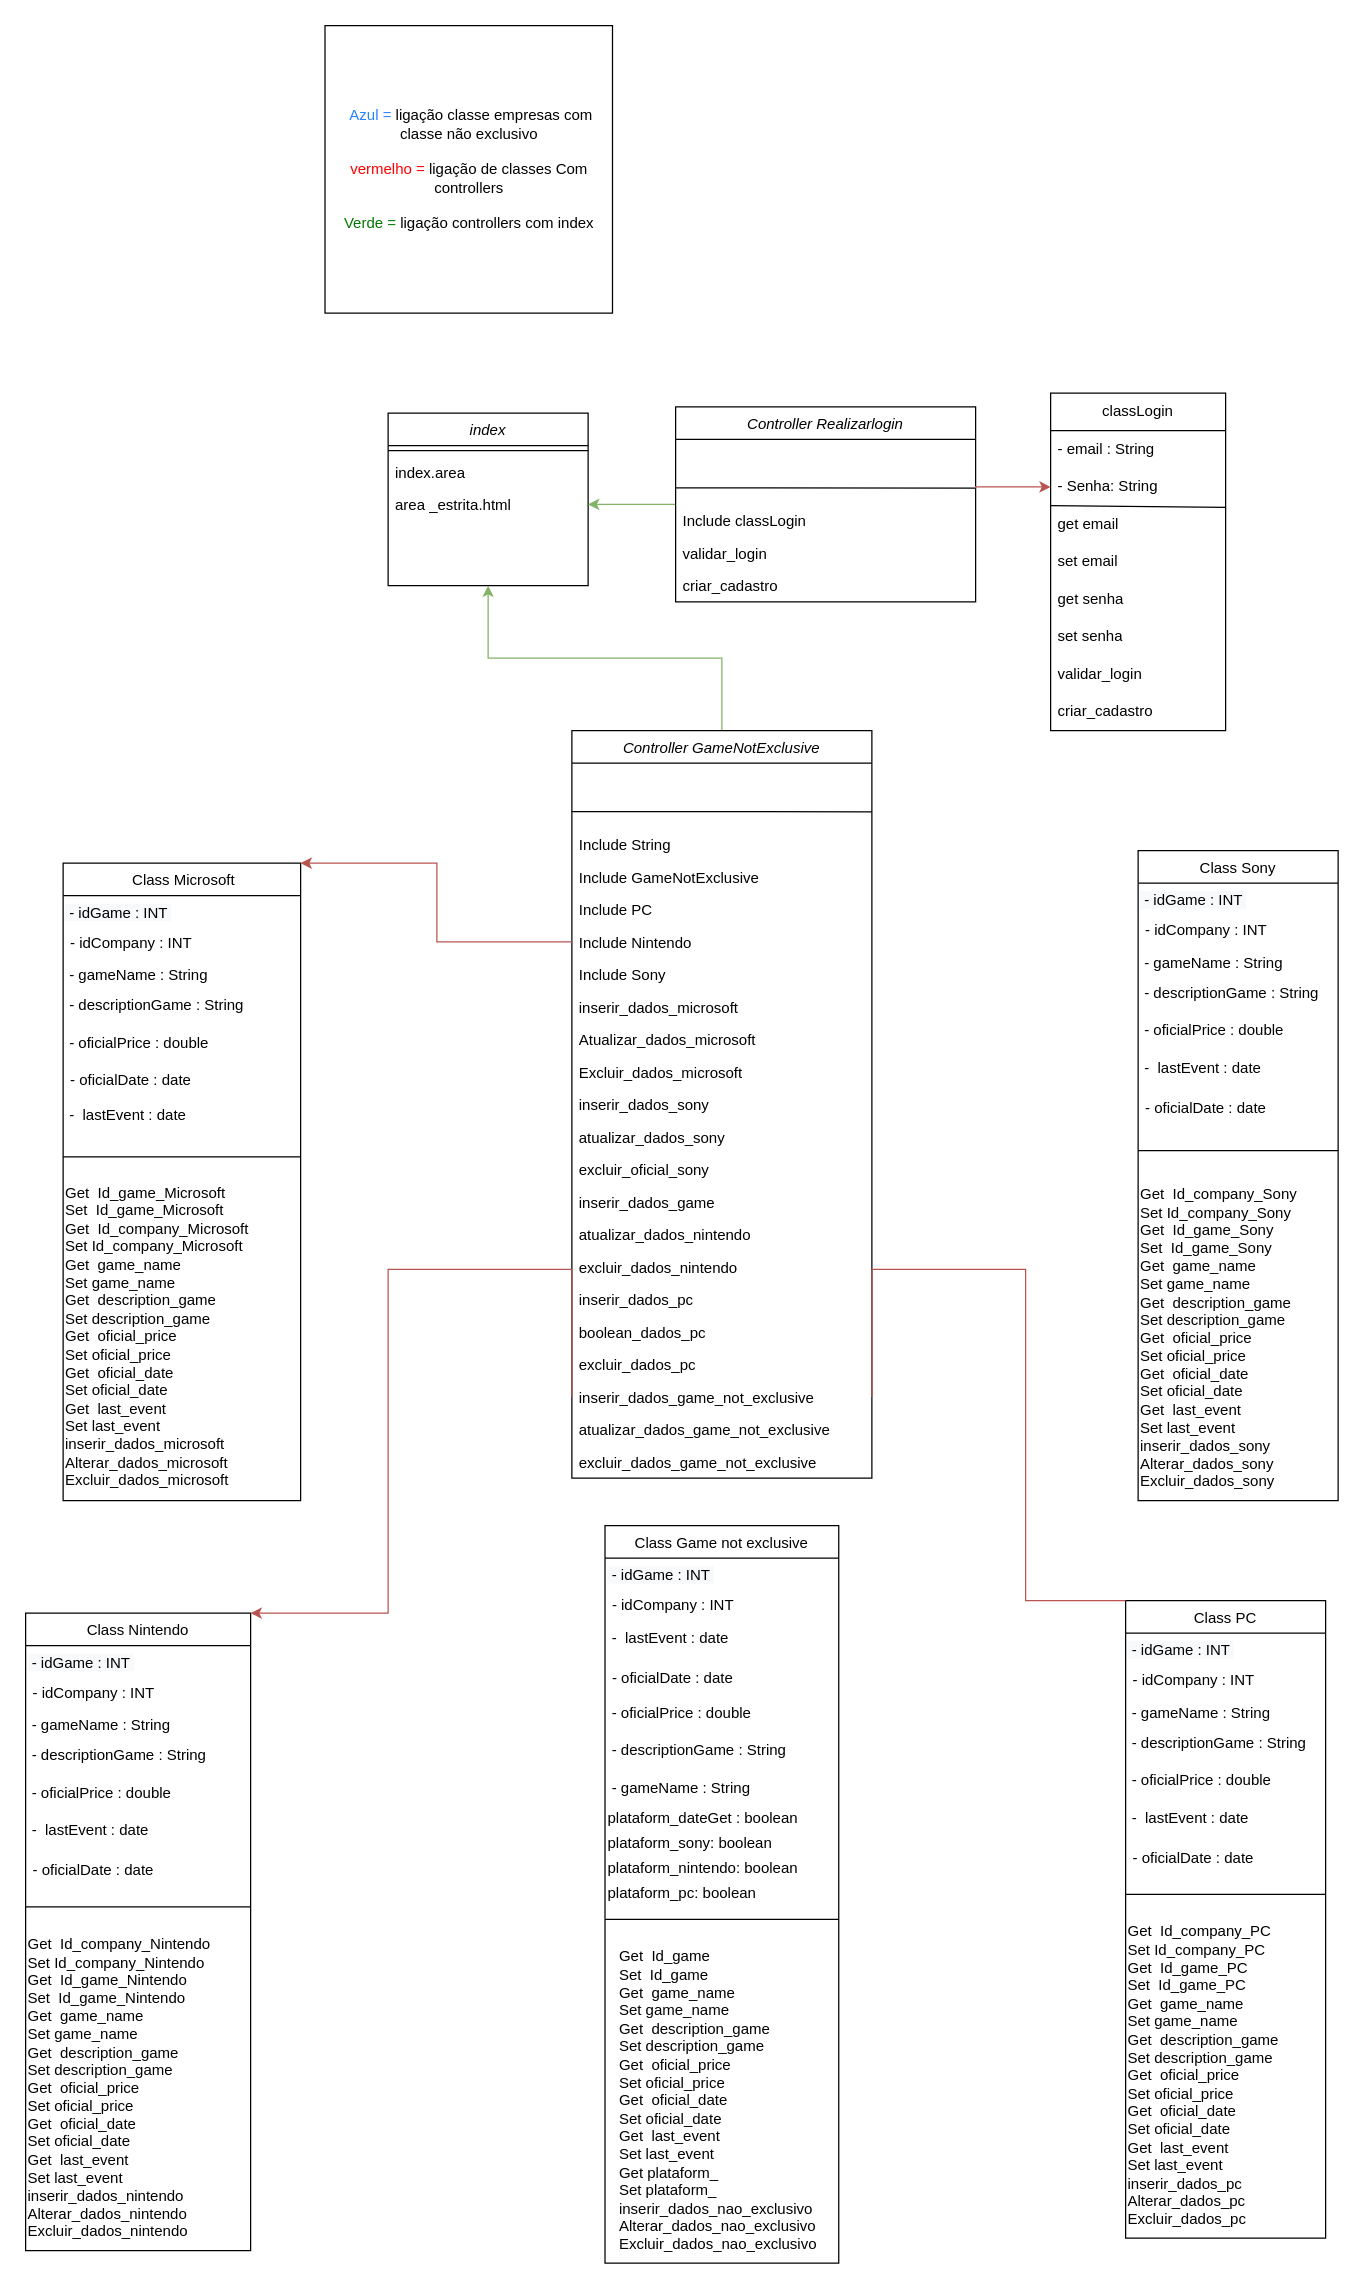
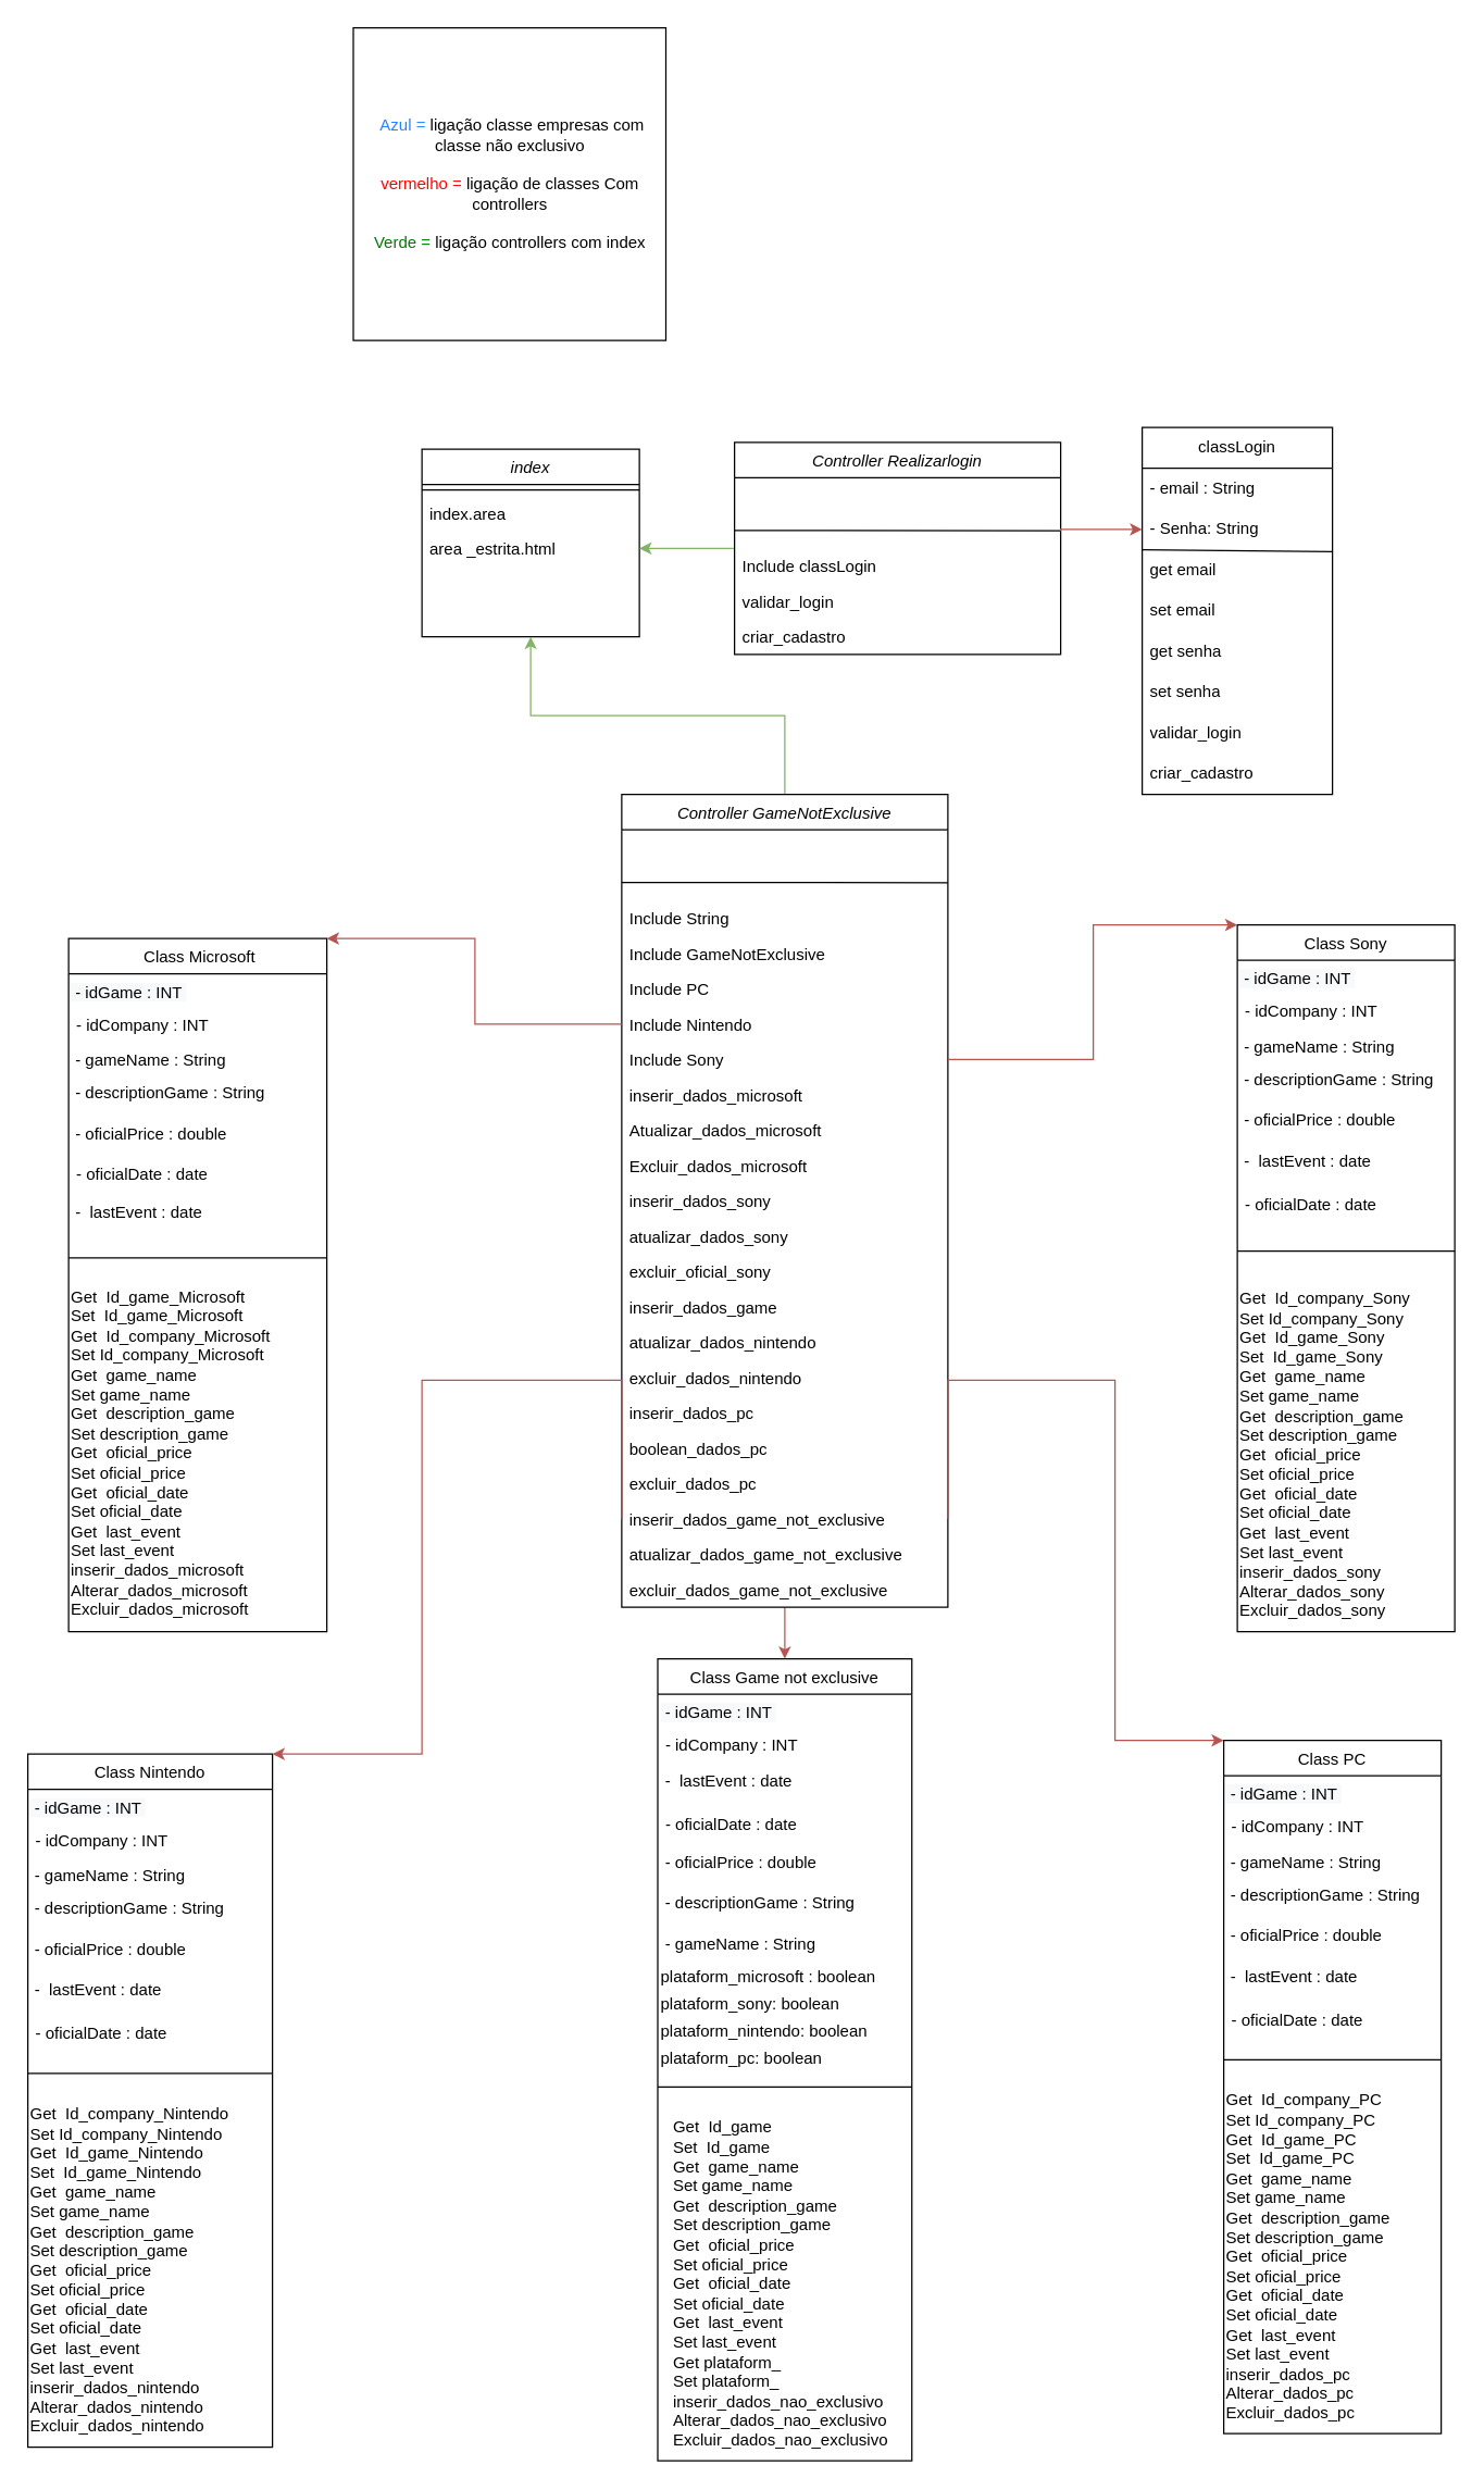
+ <mxCell id="106" style="edgeStyle=orthogonalEdgeStyle;rounded=0;orthogonalLoop=1;jettySize=auto;html=1;exitX=1;exitY=0.5;exitDx=0;exitDy=0;entryX=0;entryY=0;entryDx=0;entryDy=0;fillColor=#f8cecc;strokeColor=#b85450;" parent="1" source="70" target="16" edge="1"><mxGeometry relative="1" as="geometry"><Array as="points"><mxPoint x="804" y="779" /><mxPoint x="804" y="680" /></Array></mxGeometry></mxCell>
+ <mxCell id="60" style="edgeStyle=orthogonalEdgeStyle;rounded=0;orthogonalLoop=1;jettySize=auto;html=1;entryX=0.5;entryY=0;entryDx=0;entryDy=0;fillColor=#f8cecc;strokeColor=#b85450;" parent="1" source="62" target="36" edge="1"><mxGeometry relative="1" as="geometry"><mxPoint x="577" y="1210" as="targetPoint" /></mxGeometry></mxCell>
- <mxCell id="108" style="edgeStyle=orthogonalEdgeStyle;rounded=0;orthogonalLoop=1;jettySize=auto;html=1;exitX=1;exitY=0.5;exitDx=0;exitDy=0;entryX=0;entryY=0;entryDx=0;entryDy=0;fillColor=#f8cecc;strokeColor=#b85450;endArrow=none;" parent="1" source="83" target="26" edge="1"><mxGeometry relative="1" as="geometry"><Array as="points"><mxPoint x="820" y="1015" /><mxPoint x="820" y="1280" /></Array></mxGeometry></mxCell>
+ <mxCell id="108" style="edgeStyle=orthogonalEdgeStyle;rounded=0;orthogonalLoop=1;jettySize=auto;html=1;exitX=1;exitY=0.5;exitDx=0;exitDy=0;entryX=0;entryY=0;entryDx=0;entryDy=0;fillColor=#f8cecc;strokeColor=#b85450;" parent="1" source="83" target="26" edge="1"><mxGeometry relative="1" as="geometry"><Array as="points"><mxPoint x="820" y="1015" /><mxPoint x="820" y="1280" /></Array></mxGeometry></mxCell>
- <mxCell id="44" value="plataform_dateGet : boolean" style="text;whiteSpace=wrap;html=1;fontColor=#000000;" parent="36" vertex="1"><mxGeometry y="220" width="187" height="20" as="geometry" /></mxCell>
+ <mxCell id="44" value="plataform_microsoft : boolean" style="text;whiteSpace=wrap;html=1;fontColor=#000000;" parent="36" vertex="1"><mxGeometry y="220" width="187" height="20" as="geometry" /></mxCell>
